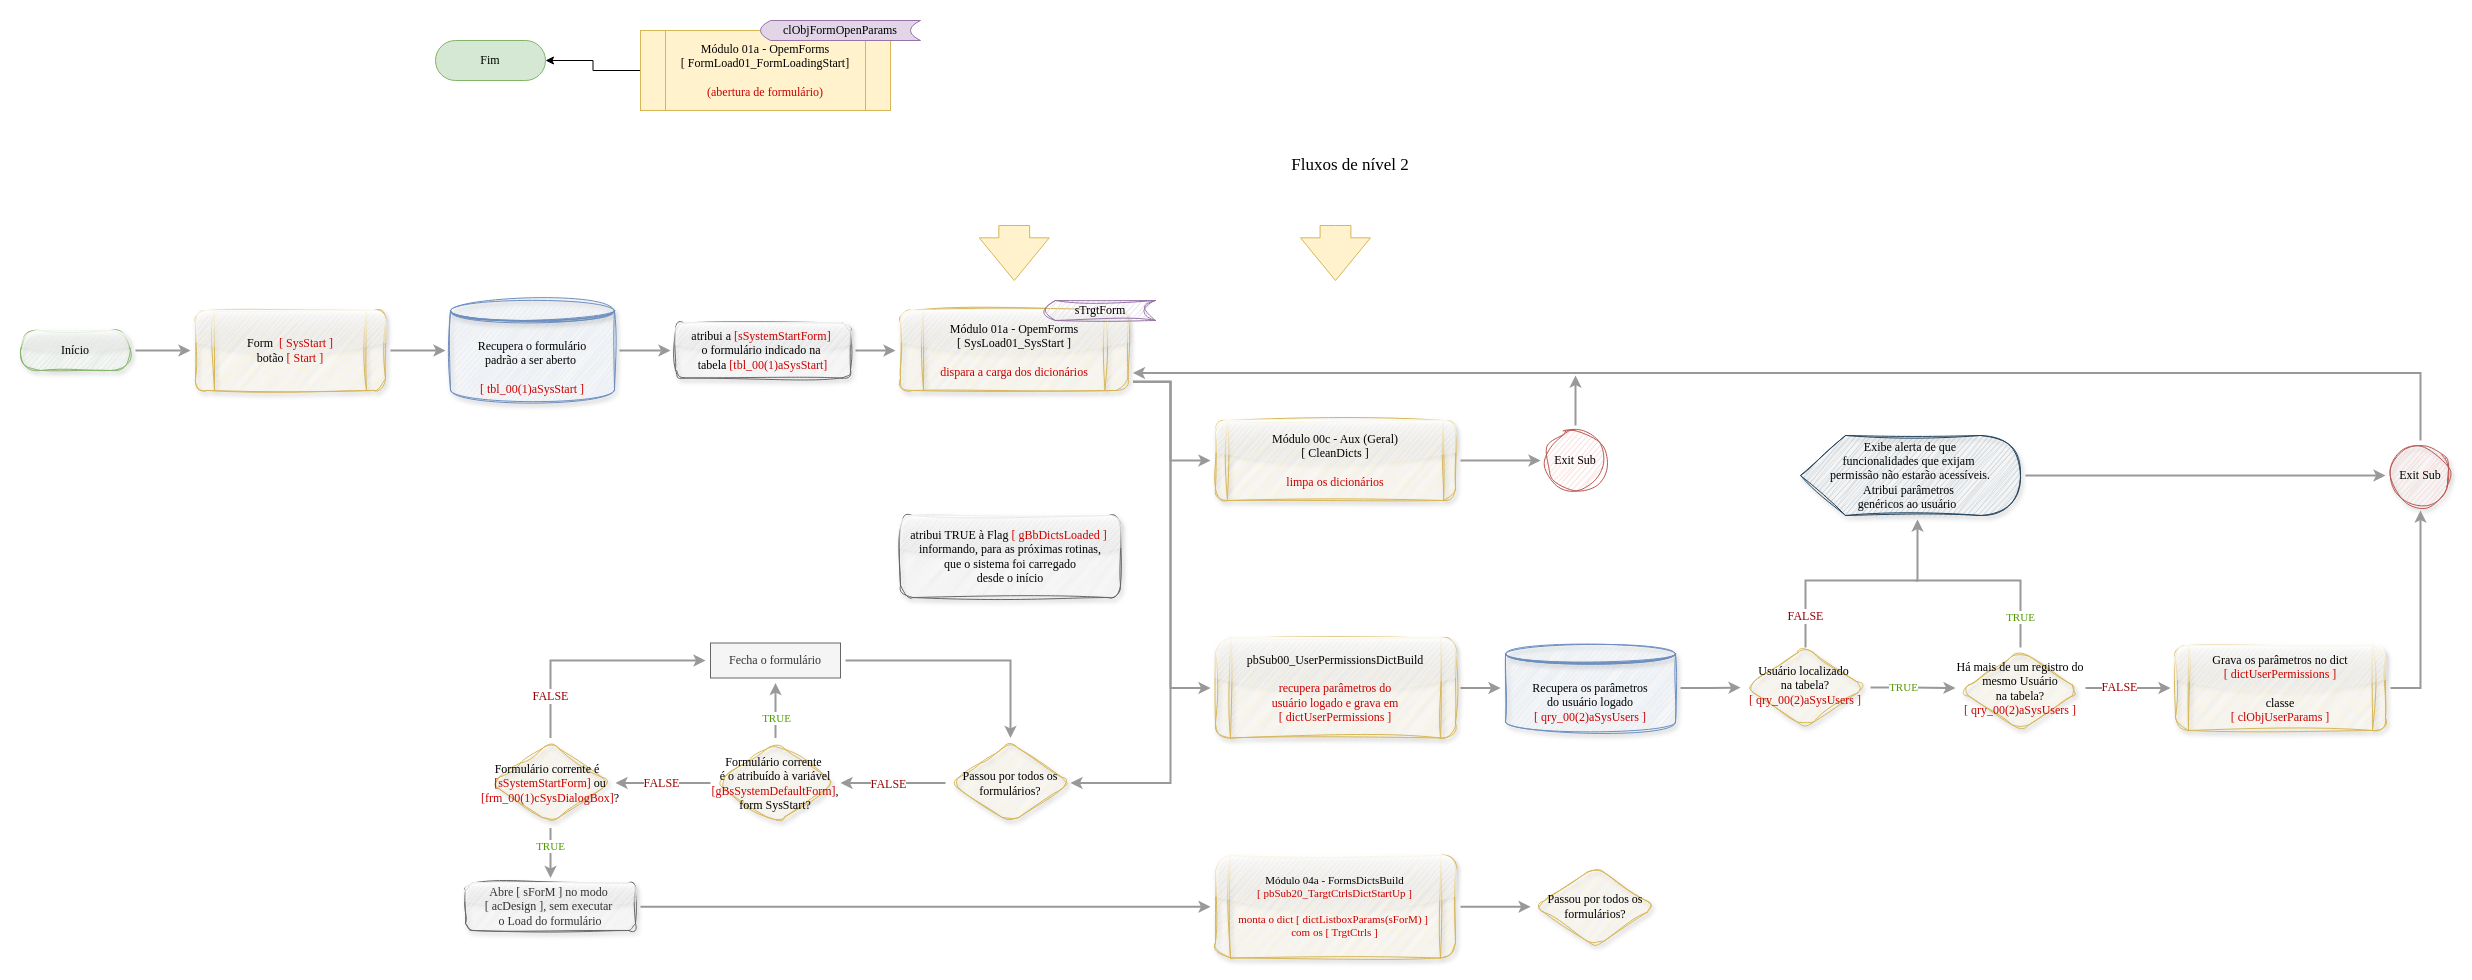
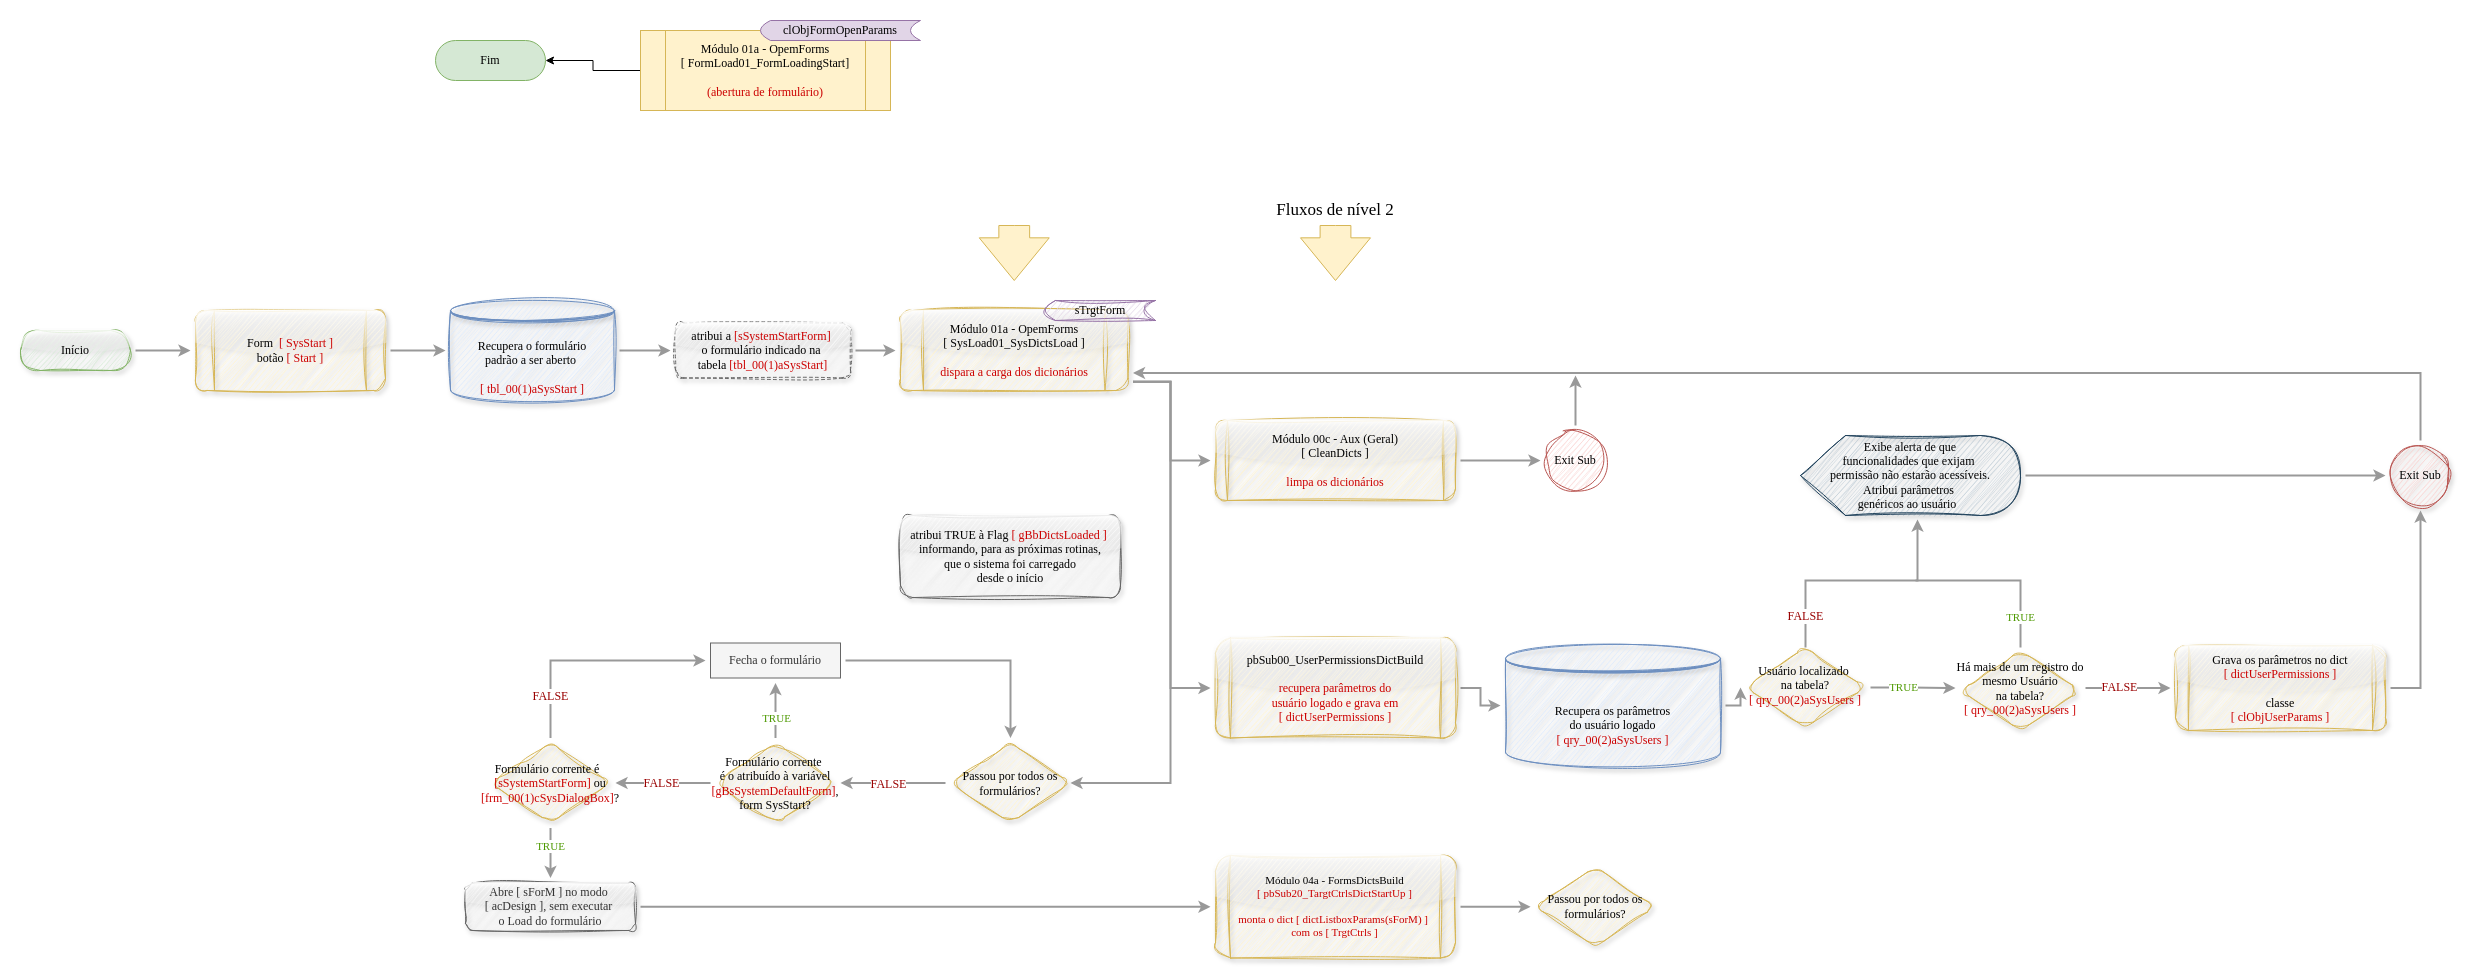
- <mxCell id="42" value="&lt;div&gt;&lt;font&gt;Fluxos de nível 2&lt;/font&gt;&lt;/div&gt;" style="text;html=1;align=center;verticalAlign=middle;whiteSpace=wrap;rounded=0;fontSize=17;fontFamily=Tahoma;noLabel=0;" parent="1" vertex="1"><mxGeometry x="1233" y="150" width="234" height="30" as="geometry" /></mxCell>
+ <mxCell id="42" value="&lt;div&gt;&lt;font&gt;Fluxos de nível 2&lt;/font&gt;&lt;/div&gt;" style="text;html=1;align=center;verticalAlign=middle;whiteSpace=wrap;rounded=0;fontSize=17;fontFamily=Tahoma;noLabel=0;" parent="1" vertex="1"><mxGeometry x="1218" y="195" width="234" height="30" as="geometry" /></mxCell>
- <mxCell id="53" value="&lt;div style=&quot;color: rgb(0, 0, 0);&quot;&gt;&lt;span style=&quot;background-color: transparent;&quot;&gt;atribui a&amp;nbsp;&lt;/span&gt;&lt;span style=&quot;background-color: transparent; color: light-dark(rgb(0, 0, 0), rgb(255, 255, 255));&quot;&gt;&lt;font color=&quot;#cc0000&quot;&gt;[sSystemStartForm]&lt;/font&gt;&lt;/span&gt;&lt;span style=&quot;background-color: transparent; color: light-dark(rgb(0, 0, 0), rgb(255, 255, 255));&quot;&gt;&amp;nbsp;&lt;/span&gt;&lt;/div&gt;&lt;div style=&quot;color: rgb(0, 0, 0);&quot;&gt;&lt;span style=&quot;background-color: transparent;&quot;&gt;o formulário indicado na&amp;nbsp;&lt;/span&gt;&lt;/div&gt;&lt;div style=&quot;color: rgb(0, 0, 0);&quot;&gt;&lt;span style=&quot;background-color: transparent;&quot;&gt;tabela&amp;nbsp;&lt;/span&gt;&lt;span style=&quot;background-color: transparent; color: rgb(204, 0, 0);&quot;&gt;[tbl_00(1)aSysStart]&lt;/span&gt;&lt;/div&gt;" style="rounded=1;whiteSpace=wrap;html=1;fillColor=#f5f5f5;fontColor=#333333;strokeColor=#666666;fontFamily=Tahoma;points=[[0,0,0,-5,0],[0,0.26,0,-5,0],[0,0.5,0,-5,0],[0,0.75,0,-5,0],[0,1,0,-5,0],[0.25,0,0,0,-5],[0.25,1,0,0,5],[0.5,0,0,0,-5],[0.5,1,0,0,5],[0.75,0,0,0,-5],[0.75,1,0,0,5],[1,0,0,5,0],[1,0.26,0,5,0],[1,0.5,0,5,0],[1,0.75,0,5,0],[1,1,0,5,0]];glass=1;shadow=1;sketch=1;curveFitting=1;jiggle=2;" parent="1" vertex="1"><mxGeometry x="675" y="322.5" width="175" height="55" as="geometry" /></mxCell>
+ <mxCell id="53" value="&lt;div style=&quot;color: rgb(0, 0, 0);&quot;&gt;&lt;span style=&quot;background-color: transparent;&quot;&gt;atribui a&amp;nbsp;&lt;/span&gt;&lt;span style=&quot;background-color: transparent; color: light-dark(rgb(0, 0, 0), rgb(255, 255, 255));&quot;&gt;&lt;font color=&quot;#cc0000&quot;&gt;[sSystemStartForm]&lt;/font&gt;&lt;/span&gt;&lt;span style=&quot;background-color: transparent; color: light-dark(rgb(0, 0, 0), rgb(255, 255, 255));&quot;&gt;&amp;nbsp;&lt;/span&gt;&lt;/div&gt;&lt;div style=&quot;color: rgb(0, 0, 0);&quot;&gt;&lt;span style=&quot;background-color: transparent;&quot;&gt;o formulário indicado na&amp;nbsp;&lt;/span&gt;&lt;/div&gt;&lt;div style=&quot;color: rgb(0, 0, 0);&quot;&gt;&lt;span style=&quot;background-color: transparent;&quot;&gt;tabela&amp;nbsp;&lt;/span&gt;&lt;span style=&quot;background-color: transparent; color: rgb(204, 0, 0);&quot;&gt;[tbl_00(1)aSysStart]&lt;/span&gt;&lt;/div&gt;" style="rounded=1;whiteSpace=wrap;html=1;fillColor=#f5f5f5;fontColor=#333333;strokeColor=#666666;fontFamily=Tahoma;points=[[0,0,0,-5,0],[0,0.26,0,-5,0],[0,0.5,0,-5,0],[0,0.75,0,-5,0],[0,1,0,-5,0],[0.25,0,0,0,-5],[0.25,1,0,0,5],[0.5,0,0,0,-5],[0.5,1,0,0,5],[0.75,0,0,0,-5],[0.75,1,0,0,5],[1,0,0,5,0],[1,0.26,0,5,0],[1,0.5,0,5,0],[1,0.75,0,5,0],[1,1,0,5,0]];glass=1;shadow=1;sketch=1;curveFitting=1;jiggle=2;dashed=1;" parent="1" vertex="1"><mxGeometry x="675" y="322.5" width="175" height="55" as="geometry" /></mxCell>
- <mxCell id="50" value="&lt;div&gt;&lt;span style=&quot;background-color: transparent; color: light-dark(rgb(0, 0, 0), rgb(255, 255, 255));&quot;&gt;Módulo 01a - OpemForms&lt;/span&gt;&lt;/div&gt;&lt;div&gt;&lt;font&gt;[ SysLoad01_SysStart ]&lt;/font&gt;&lt;/div&gt;&lt;div&gt;&lt;font&gt;&lt;br&gt;&lt;/font&gt;&lt;/div&gt;&lt;div&gt;&lt;font style=&quot;color: rgb(204, 0, 0);&quot;&gt;dispara a carga dos dicionários&lt;/font&gt;&lt;/div&gt;" style="shape=process;whiteSpace=wrap;html=1;backgroundOutline=1;fillColor=#fff2cc;strokeColor=#d6b656;fontFamily=Tahoma;points=[[0,0.11,0,-5,0],[0,0.22,0,-5,0],[0,0.33,0,-5,0],[0,0.44,0,-5,0],[0,0.56,0,-5,0],[0,0.67,0,-5,0],[0,0.78,0,-5,0],[0,0.89,0,-5,0],[0.25,0,0,0,-5],[0.25,1,0,0,5],[0.5,0,0,0,-5],[0.5,1,0,0,5],[0.75,0,0,0,-5],[0.75,1,0,0,5],[1,0.11,0,6,0],[1,0.22,0,5,0],[1,0.33,0,5,0],[1,0.44,0,5,0],[1,0.56,0,5,0],[1,0.67,0,5,0],[1,0.78,0,5,0],[1,0.89,0,5,0]];rounded=1;glass=1;shadow=1;sketch=1;curveFitting=1;jiggle=2;" parent="1" vertex="1"><mxGeometry x="900" y="310" width="227.5" height="80" as="geometry" /></mxCell>
+ <mxCell id="50" value="&lt;div&gt;&lt;span style=&quot;background-color: transparent; color: light-dark(rgb(0, 0, 0), rgb(255, 255, 255));&quot;&gt;Módulo 01a - OpemForms&lt;/span&gt;&lt;/div&gt;&lt;div&gt;&lt;font&gt;[ SysLoad01_SysDictsLoad ]&lt;/font&gt;&lt;/div&gt;&lt;div&gt;&lt;font&gt;&lt;br&gt;&lt;/font&gt;&lt;/div&gt;&lt;div&gt;&lt;font style=&quot;color: rgb(204, 0, 0);&quot;&gt;dispara a carga dos dicionários&lt;/font&gt;&lt;/div&gt;" style="shape=process;whiteSpace=wrap;html=1;backgroundOutline=1;fillColor=#fff2cc;strokeColor=#d6b656;fontFamily=Tahoma;points=[[0,0.11,0,-5,0],[0,0.22,0,-5,0],[0,0.33,0,-5,0],[0,0.44,0,-5,0],[0,0.56,0,-5,0],[0,0.67,0,-5,0],[0,0.78,0,-5,0],[0,0.89,0,-5,0],[0.25,0,0,0,-5],[0.25,1,0,0,5],[0.5,0,0,0,-5],[0.5,1,0,0,5],[0.75,0,0,0,-5],[0.75,1,0,0,5],[1,0.11,0,6,0],[1,0.22,0,5,0],[1,0.33,0,5,0],[1,0.44,0,5,0],[1,0.56,0,5,0],[1,0.67,0,5,0],[1,0.78,0,5,0],[1,0.89,0,5,0]];rounded=1;glass=1;shadow=1;sketch=1;curveFitting=1;jiggle=2;" parent="1" vertex="1"><mxGeometry x="900" y="310" width="227.5" height="80" as="geometry" /></mxCell>
- <mxCell id="17" value="Recupera os parâmetros&lt;div&gt;do usuário&amp;nbsp;&lt;span style=&quot;background-color: transparent; color: light-dark(rgb(0, 0, 0), rgb(255, 255, 255));&quot;&gt;logado&lt;/span&gt;&lt;/div&gt;&lt;div&gt;&lt;span style=&quot;color: rgb(204, 0, 0);&quot;&gt;[ qry_00(2)aSysUsers ]&lt;/span&gt;&lt;/div&gt;" style="shape=datastore;whiteSpace=wrap;html=1;fillColor=#dae8fc;strokeColor=#6c8ebf;fontFamily=Tahoma;points=[[0,0.3,0,-5,0],[0,0.5,0,-5,0],[0,0.7,0,-5,0],[0.15,0.05,0,0,-5],[0.15,0.95,0,0,5],[0.5,0,0,0,-5],[0.5,1,0,0,5],[0.85,0.05,0,0,-5],[0.85,0.95,0,0,5],[1,0.3,0,5,0],[1,0.5,0,5,0],[1,0.7,0,5,0]];sketch=1;curveFitting=1;jiggle=2;shadow=1;" parent="1" vertex="1"><mxGeometry x="1505" y="642.5" width="170" height="90" as="geometry" /></mxCell>
+ <mxCell id="17" value="Recupera os parâmetros&lt;div&gt;do usuário&amp;nbsp;&lt;span style=&quot;background-color: transparent; color: light-dark(rgb(0, 0, 0), rgb(255, 255, 255));&quot;&gt;logado&lt;/span&gt;&lt;/div&gt;&lt;div&gt;&lt;span style=&quot;color: rgb(204, 0, 0);&quot;&gt;[ qry_00(2)aSysUsers ]&lt;/span&gt;&lt;/div&gt;" style="shape=datastore;whiteSpace=wrap;html=1;fillColor=#dae8fc;strokeColor=#6c8ebf;fontFamily=Tahoma;points=[[0,0.3,0,-5,0],[0,0.5,0,-5,0],[0,0.7,0,-5,0],[0.15,0.05,0,0,-5],[0.15,0.95,0,0,5],[0.5,0,0,0,-5],[0.5,1,0,0,5],[0.85,0.05,0,0,-5],[0.85,0.95,0,0,5],[1,0.3,0,5,0],[1,0.5,0,5,0],[1,0.7,0,5,0]];sketch=1;curveFitting=1;jiggle=2;shadow=1;" parent="1" vertex="1"><mxGeometry x="1505" y="642.5" width="215" height="125" as="geometry" /></mxCell>
